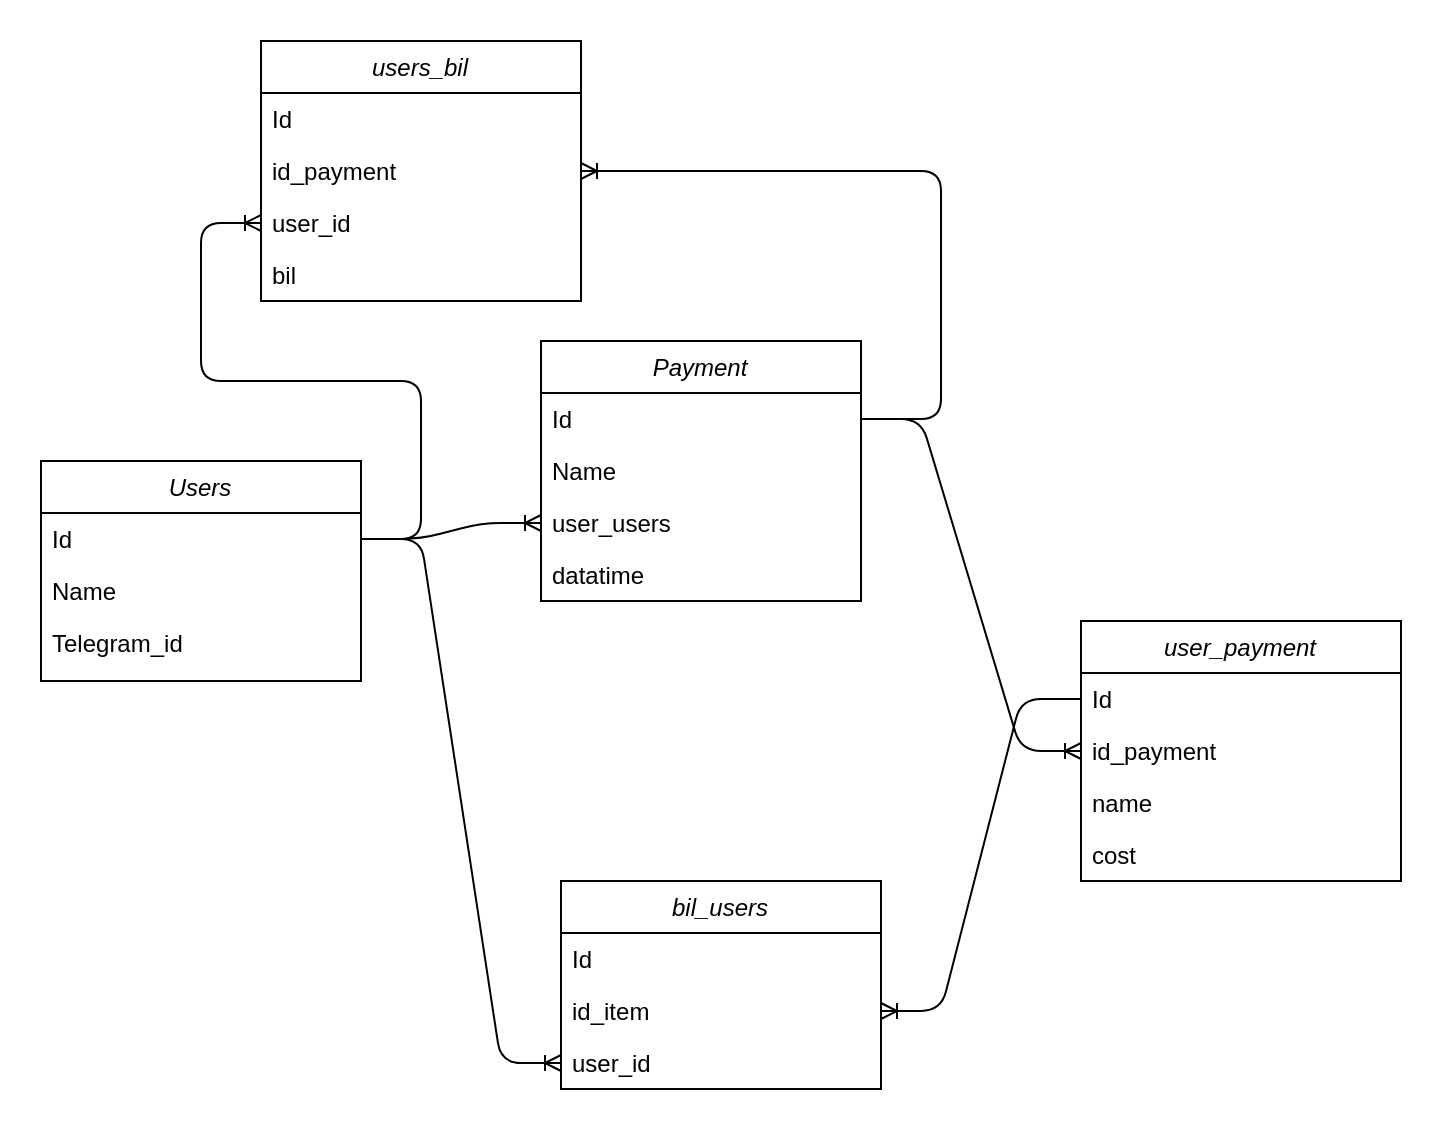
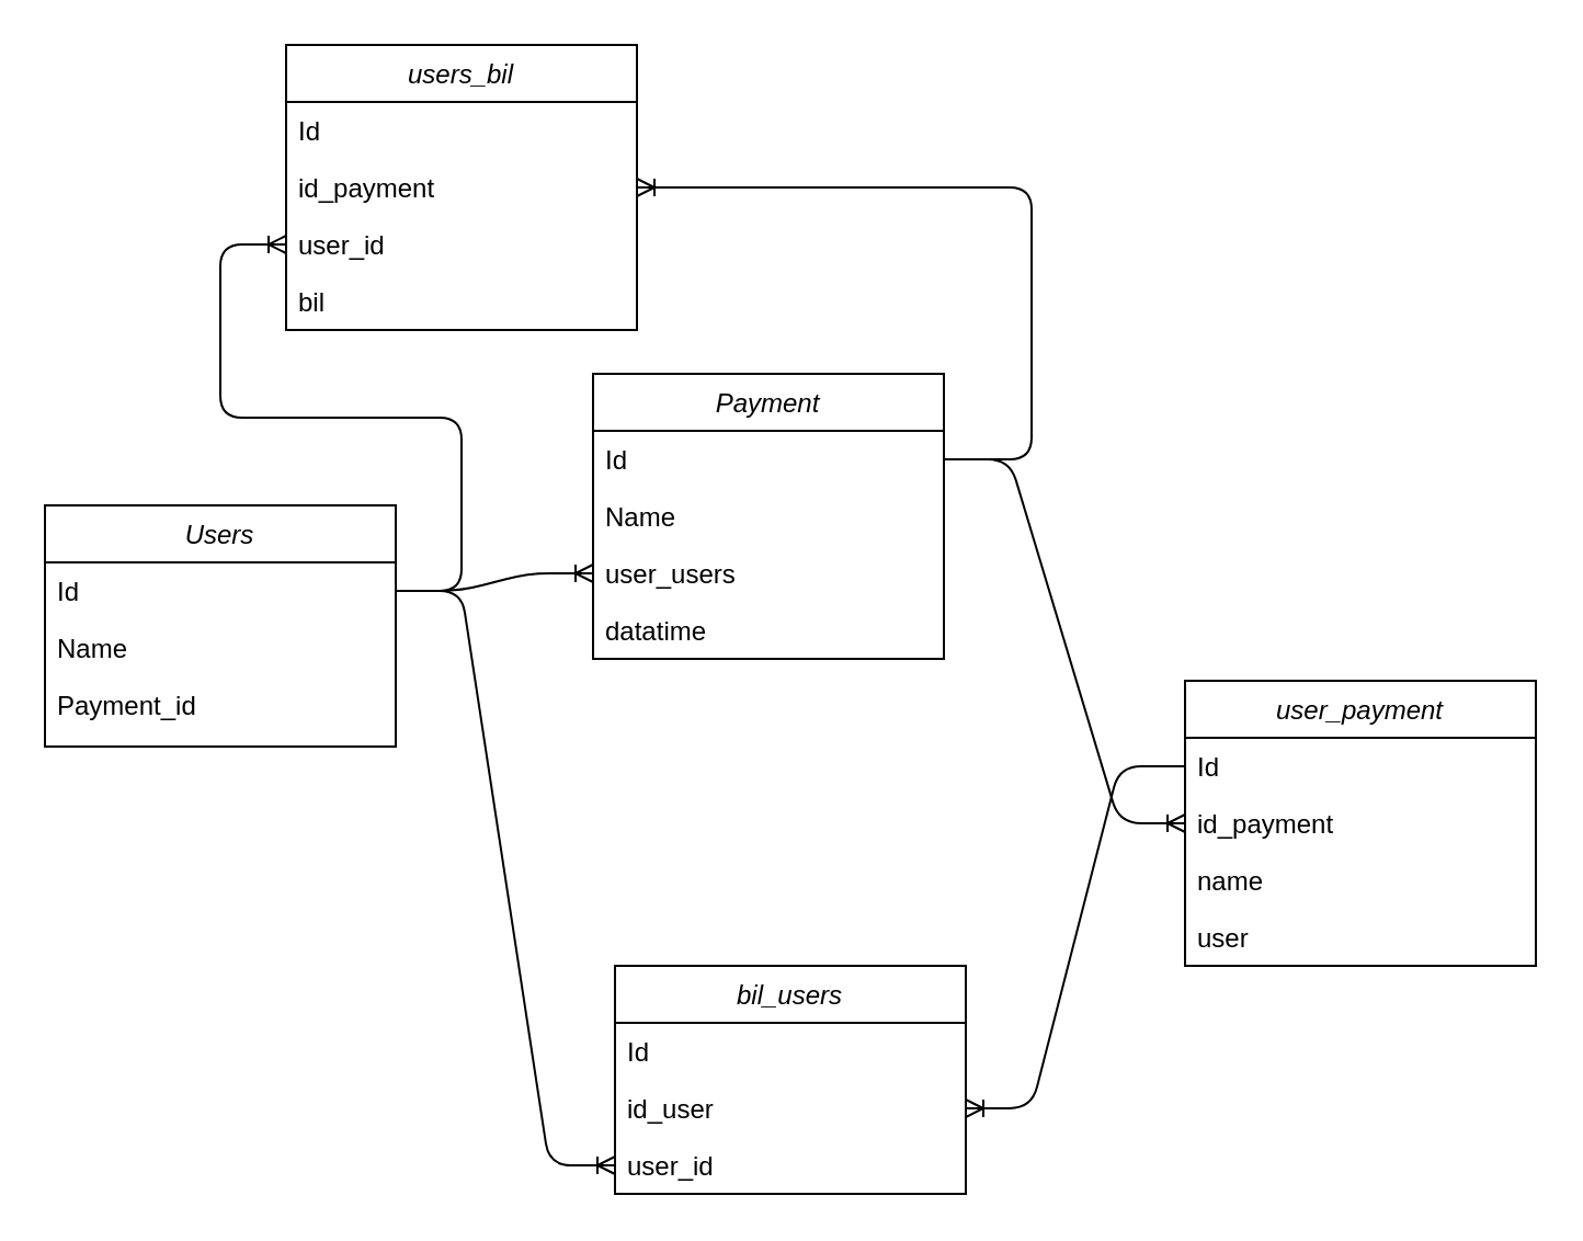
- <mxCell id="5" value="Telegram_id" style="text;align=left;verticalAlign=top;spacingLeft=4;spacingRight=4;overflow=hidden;rotatable=0;points=[[0,0.5],[1,0.5]];portConstraint=eastwest;rounded=0;shadow=0;html=0;" parent="2" vertex="1"><mxGeometry y="78" width="160" height="26" as="geometry" /></mxCell>
+ <mxCell id="5" value="Payment_id" style="text;align=left;verticalAlign=top;spacingLeft=4;spacingRight=4;overflow=hidden;rotatable=0;points=[[0,0.5],[1,0.5]];portConstraint=eastwest;rounded=0;shadow=0;html=0;" parent="2" vertex="1"><mxGeometry y="78" width="160" height="26" as="geometry" /></mxCell>
- <mxCell id="15" value="cost" style="text;align=left;verticalAlign=top;spacingLeft=4;spacingRight=4;overflow=hidden;rotatable=0;points=[[0,0.5],[1,0.5]];portConstraint=eastwest;rounded=0;shadow=0;html=0;" parent="11" vertex="1"><mxGeometry y="104" width="160" height="26" as="geometry" /></mxCell>
+ <mxCell id="15" value="user" style="text;align=left;verticalAlign=top;spacingLeft=4;spacingRight=4;overflow=hidden;rotatable=0;points=[[0,0.5],[1,0.5]];portConstraint=eastwest;rounded=0;shadow=0;html=0;" parent="11" vertex="1"><mxGeometry y="104" width="160" height="26" as="geometry" /></mxCell>
- <mxCell id="20" value="id_item&#10;" style="text;align=left;verticalAlign=top;spacingLeft=4;spacingRight=4;overflow=hidden;rotatable=0;points=[[0,0.5],[1,0.5]];portConstraint=eastwest;rounded=0;shadow=0;html=0;" parent="18" vertex="1"><mxGeometry y="52" width="160" height="26" as="geometry" /></mxCell>
+ <mxCell id="20" value="id_user&#10;" style="text;align=left;verticalAlign=top;spacingLeft=4;spacingRight=4;overflow=hidden;rotatable=0;points=[[0,0.5],[1,0.5]];portConstraint=eastwest;rounded=0;shadow=0;html=0;" parent="18" vertex="1"><mxGeometry y="52" width="160" height="26" as="geometry" /></mxCell>
